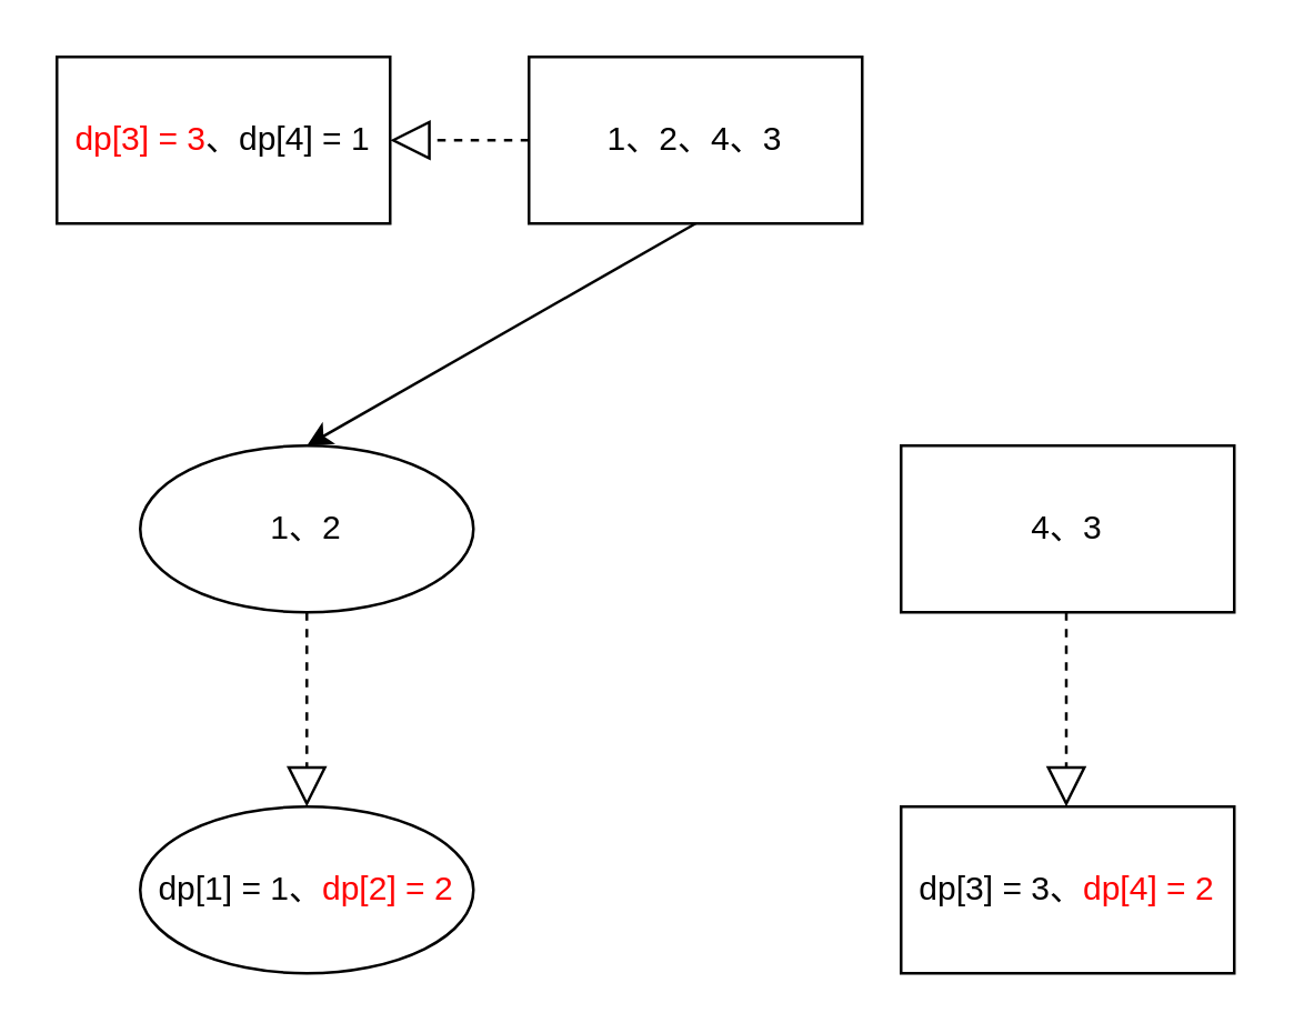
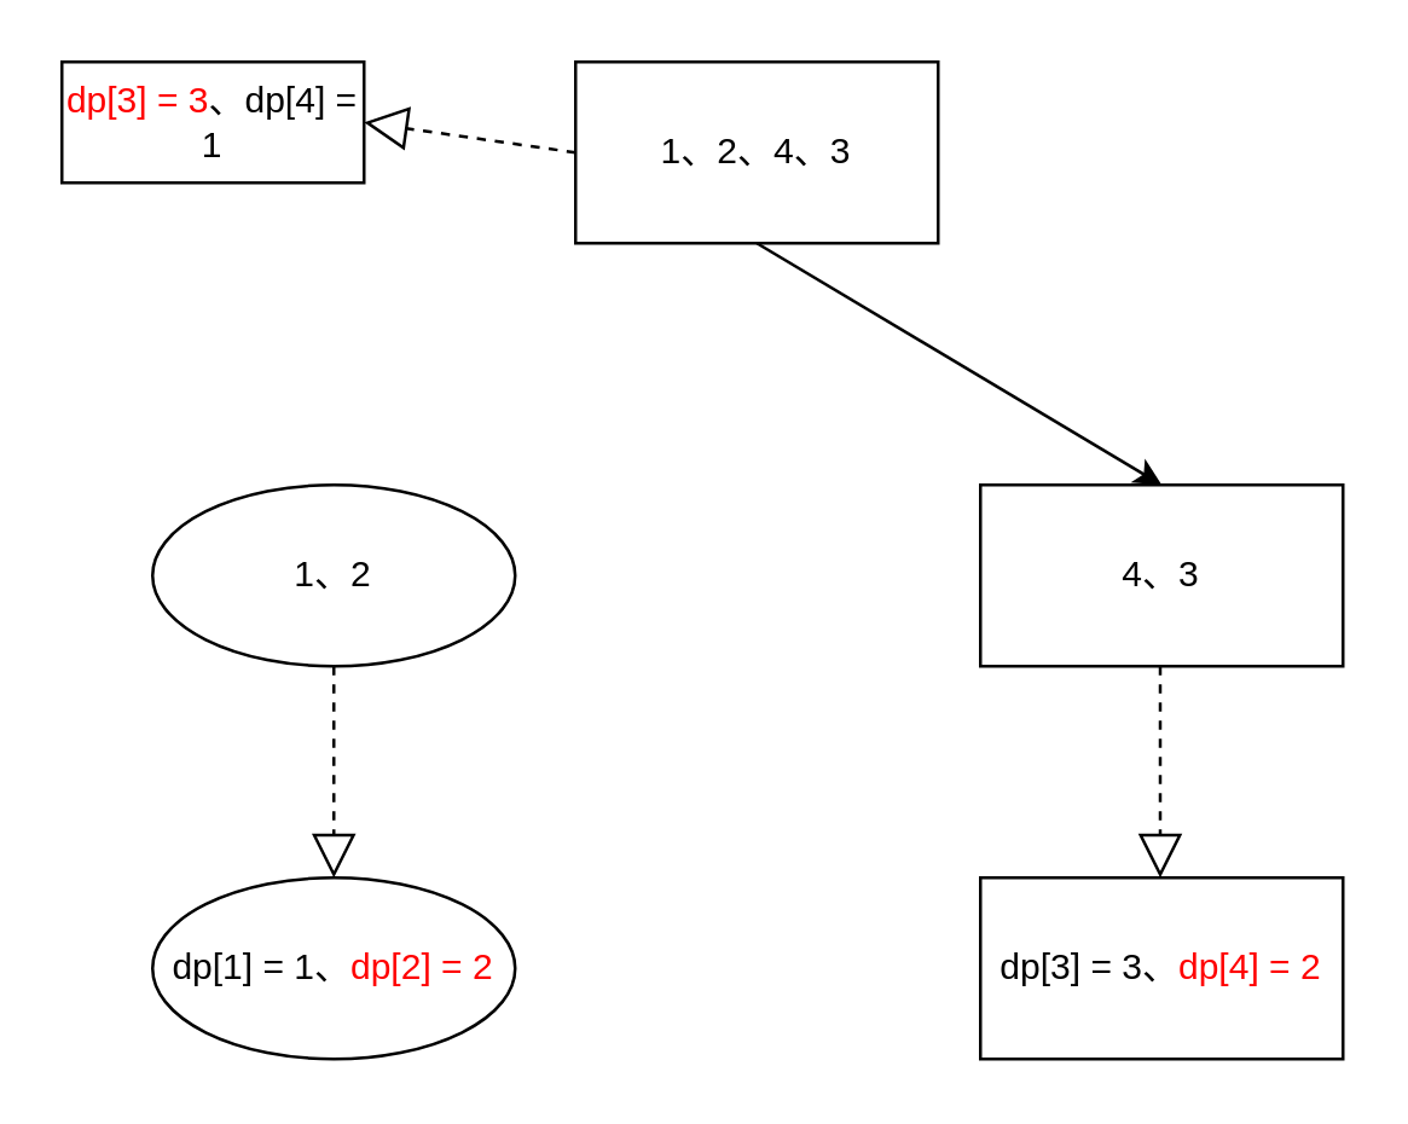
- <mxCell id="11" value="&lt;font color=&quot;#ff0000&quot;&gt;dp[3] = 3&lt;/font&gt;、dp[4] = 1" style="rounded=0;whiteSpace=wrap;html=1;" vertex="1" parent="1"><mxGeometry x="20" y="20" width="120" height="60" as="geometry" /></mxCell>
+ <mxCell id="11" value="&lt;font color=&quot;#ff0000&quot;&gt;dp[3] = 3&lt;/font&gt;、dp[4] = 1" style="rounded=0;whiteSpace=wrap;html=1;" vertex="1" parent="1"><mxGeometry x="20" y="20" width="100" height="40" as="geometry" /></mxCell>
- <mxCell id="5" value="" style="endArrow=classic;html=1;rounded=0;exitX=0.5;exitY=1;exitDx=0;exitDy=0;entryX=0.5;entryY=0;entryDx=0;entryDy=0;" edge="1" parent="1" source="2" target="3"><mxGeometry width="50" height="50" relative="1" as="geometry"><mxPoint x="300" y="340" as="sourcePoint" /><mxPoint x="350" y="290" as="targetPoint" /></mxGeometry></mxCell>
+ <mxCell id="6" value="" style="endArrow=classic;html=1;rounded=0;exitX=0.5;exitY=1;exitDx=0;exitDy=0;entryX=0.5;entryY=0;entryDx=0;entryDy=0;" edge="1" parent="1" source="2" target="4"><mxGeometry width="50" height="50" relative="1" as="geometry"><mxPoint x="260" y="90" as="sourcePoint" /><mxPoint x="120" y="170" as="targetPoint" /></mxGeometry></mxCell>
